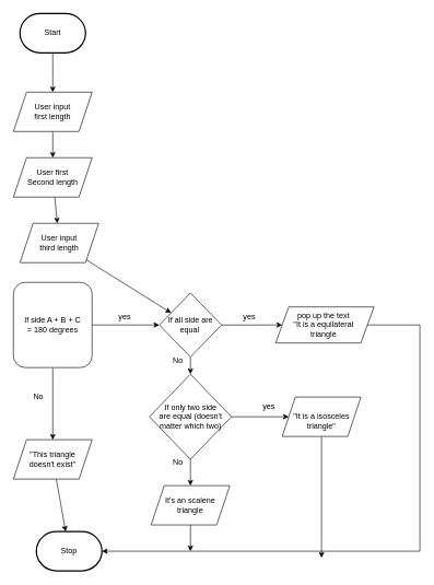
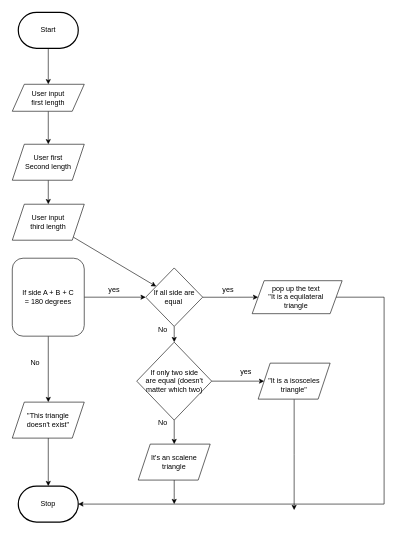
- <mxCell id="6" value="User input &lt;br&gt;first length" style="shape=parallelogram;perimeter=parallelogramPerimeter;whiteSpace=wrap;html=1;fixedSize=1;" vertex="1" parent="1"><mxGeometry x="20" y="140" width="120" height="60" as="geometry" /></mxCell>
+ <mxCell id="6" value="User input &lt;br&gt;first length" style="shape=parallelogram;perimeter=parallelogramPerimeter;whiteSpace=wrap;html=1;fixedSize=1;" vertex="1" parent="1"><mxGeometry x="20" y="140" width="120" height="45" as="geometry" /></mxCell>
- <mxCell id="10" value="User input&lt;br&gt;third length" style="shape=parallelogram;perimeter=parallelogramPerimeter;whiteSpace=wrap;html=1;fixedSize=1;" vertex="1" parent="1"><mxGeometry x="30" y="340" width="120" height="60" as="geometry" /></mxCell>
+ <mxCell id="10" value="User input&lt;br&gt;third length" style="shape=parallelogram;perimeter=parallelogramPerimeter;whiteSpace=wrap;html=1;fixedSize=1;" vertex="1" parent="1"><mxGeometry x="20" y="340" width="120" height="60" as="geometry" /></mxCell>
- <mxCell id="4" value="Stop" style="strokeWidth=2;html=1;shape=mxgraph.flowchart.terminator;whiteSpace=wrap;" parent="1" vertex="1"><mxGeometry x="55" y="810" width="100" height="60" as="geometry" /></mxCell>
+ <mxCell id="4" value="Stop" style="strokeWidth=2;html=1;shape=mxgraph.flowchart.terminator;whiteSpace=wrap;" parent="1" vertex="1"><mxGeometry x="30" y="810" width="100" height="60" as="geometry" /></mxCell>
